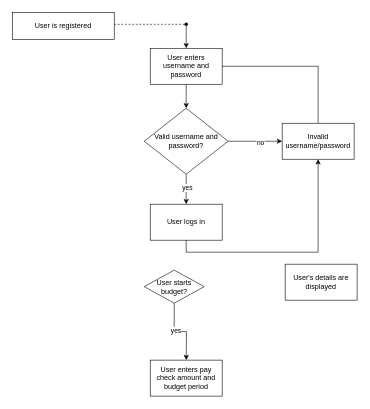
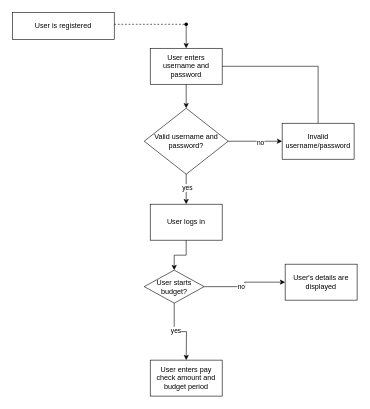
- <mxCell id="16" style="edgeStyle=orthogonalEdgeStyle;rounded=0;orthogonalLoop=1;jettySize=auto;html=1;exitX=0.5;exitY=1;exitDx=0;exitDy=0;" edge="1" parent="1" source="15" target="14"><mxGeometry relative="1" as="geometry"><mxPoint x="310" y="550" as="targetPoint" /><mxPoint x="310" y="510" as="sourcePoint" /></mxGeometry></mxCell>
+ <mxCell id="16" style="edgeStyle=orthogonalEdgeStyle;rounded=0;orthogonalLoop=1;jettySize=auto;html=1;exitX=0.5;exitY=1;exitDx=0;exitDy=0;entryX=0.5;entryY=0;entryDx=0;entryDy=0;" edge="1" parent="1" source="15" target="21"><mxGeometry relative="1" as="geometry"><mxPoint x="310" y="550" as="targetPoint" /><mxPoint x="310" y="510" as="sourcePoint" /></mxGeometry></mxCell>
+ <mxCell id="17" style="edgeStyle=orthogonalEdgeStyle;rounded=0;orthogonalLoop=1;jettySize=auto;html=1;" edge="1" parent="1" source="21" target="22"><mxGeometry relative="1" as="geometry"><mxPoint x="440" y="590" as="targetPoint" /></mxGeometry></mxCell>
+ <mxCell id="18" value="no" style="edgeLabel;html=1;align=center;verticalAlign=middle;resizable=0;points=[];" vertex="1" connectable="0" parent="17"><mxGeometry x="-0.143" relative="1" as="geometry"><mxPoint as="offset" /></mxGeometry></mxCell>
